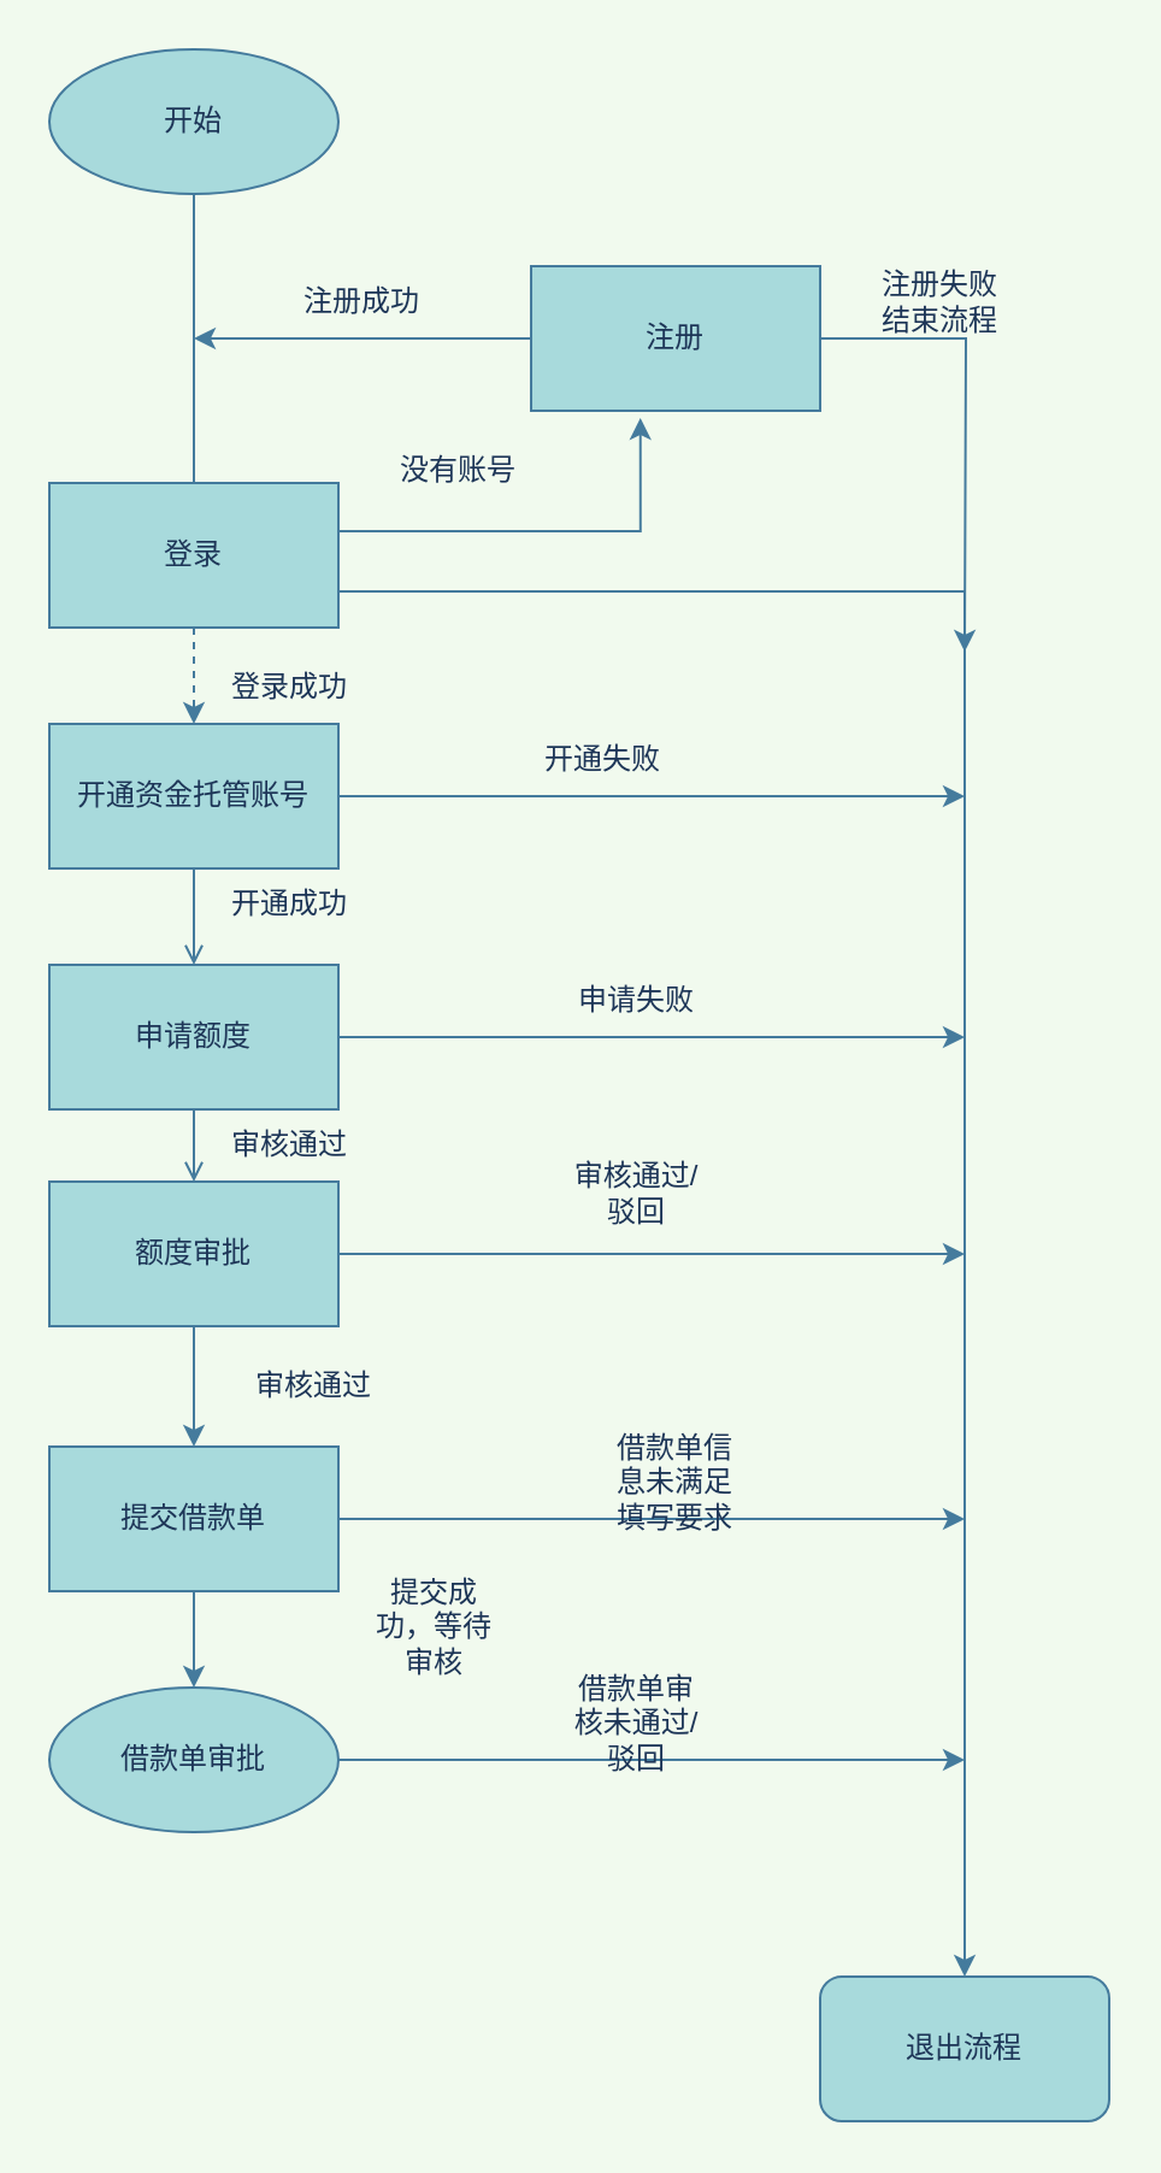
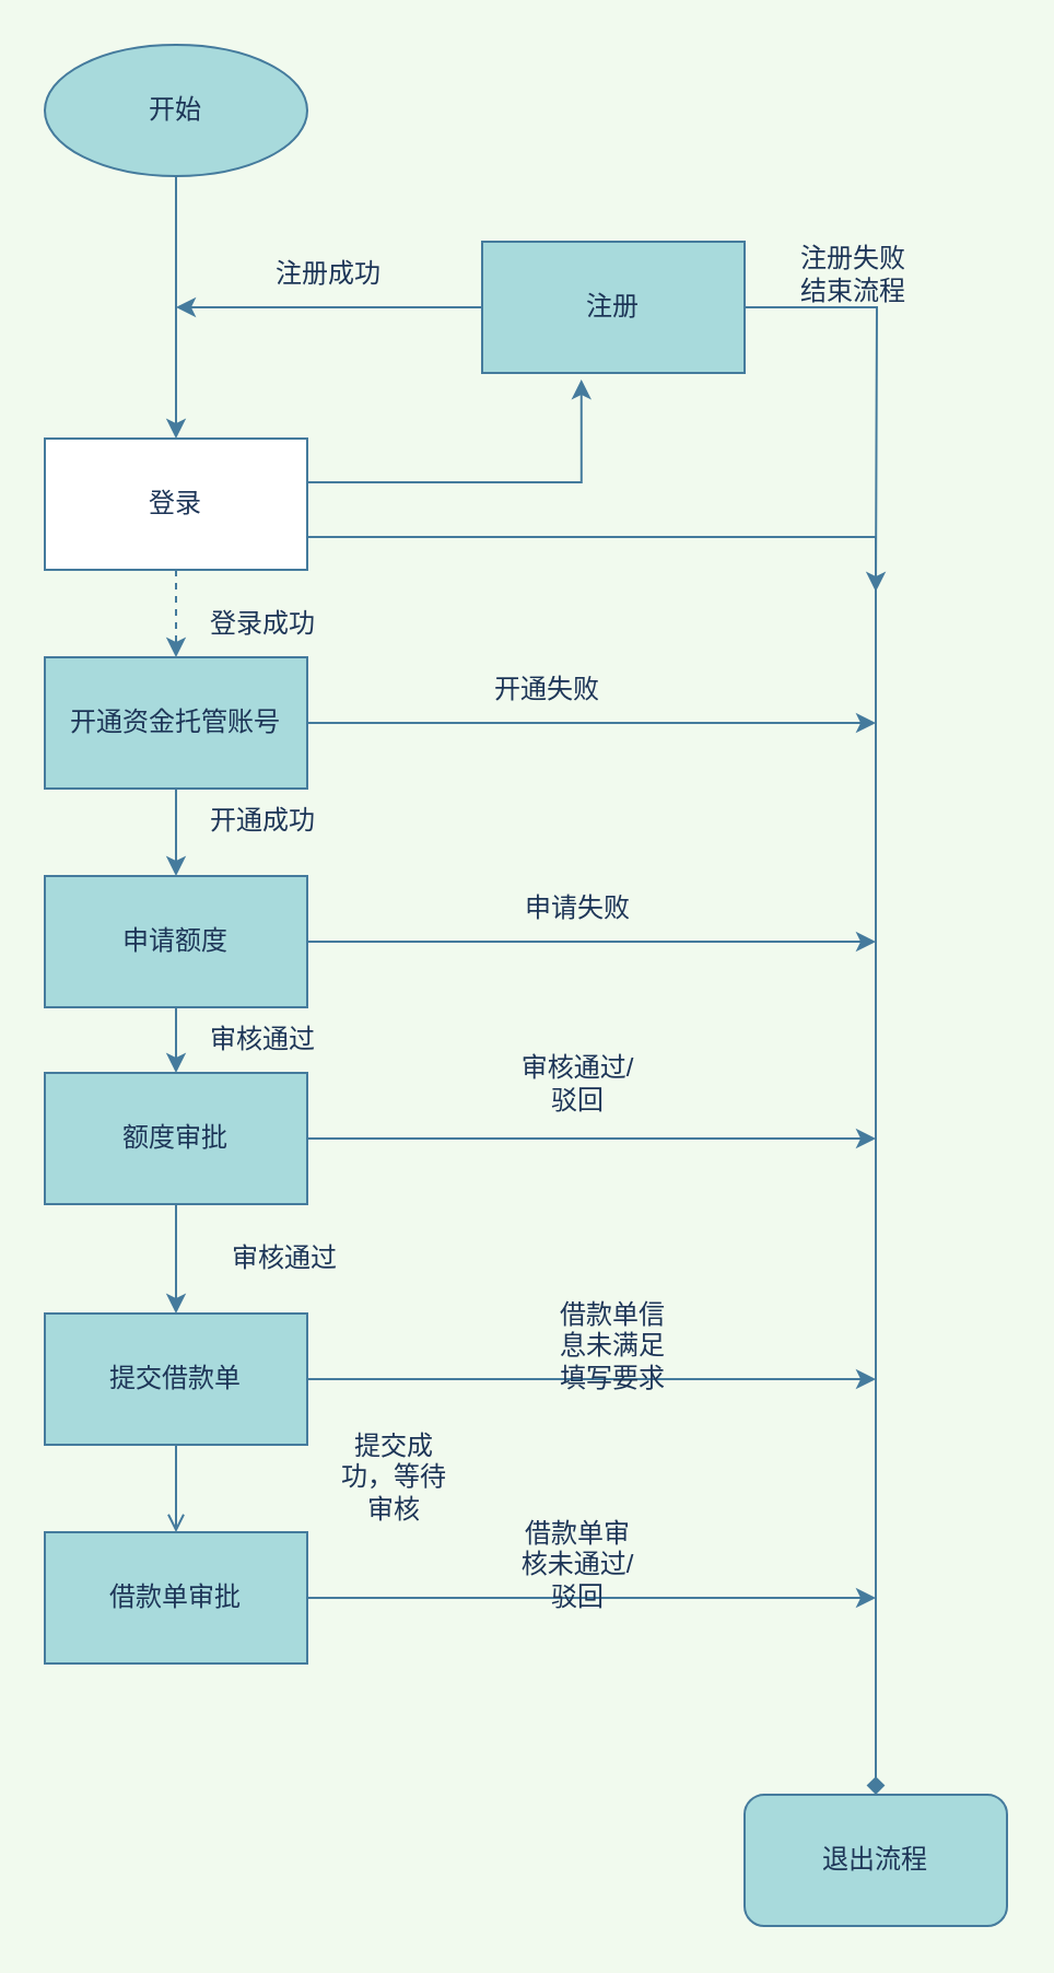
- <mxCell id="27" value="没有账号" style="text;html=1;strokeColor=none;fillColor=none;align=center;verticalAlign=middle;whiteSpace=wrap;rounded=0;fontColor=#1D3557;" vertex="1" parent="1"><mxGeometry x="160" y="180" width="60" height="30" as="geometry" /></mxCell>
- <mxCell id="2" style="edgeStyle=orthogonalEdgeStyle;rounded=0;orthogonalLoop=1;jettySize=auto;html=1;exitX=0.5;exitY=1;exitDx=0;exitDy=0;strokeColor=#457B9D;fontColor=#1D3557;fillColor=#A8DADC;endArrow=none;" edge="1" parent="1" source="3" target="7"><mxGeometry relative="1" as="geometry" /></mxCell>
+ <mxCell id="2" style="edgeStyle=orthogonalEdgeStyle;rounded=0;orthogonalLoop=1;jettySize=auto;html=1;exitX=0.5;exitY=1;exitDx=0;exitDy=0;strokeColor=#457B9D;fontColor=#1D3557;fillColor=#A8DADC;" edge="1" parent="1" source="3" target="7"><mxGeometry relative="1" as="geometry" /></mxCell>
- <mxCell id="7" value="登录" style="rounded=0;whiteSpace=wrap;html=1;fillColor=#A8DADC;strokeColor=#457B9D;fontColor=#1D3557;" vertex="1" parent="1"><mxGeometry x="20" y="200" width="120" height="60" as="geometry" /></mxCell>
+ <mxCell id="7" value="登录" style="rounded=0;whiteSpace=wrap;html=1;fillColor=#ffffff;strokeColor=#457B9D;fontColor=#1D3557;" vertex="1" parent="1"><mxGeometry x="20" y="200" width="120" height="60" as="geometry" /></mxCell>
- <mxCell id="9" style="edgeStyle=orthogonalEdgeStyle;rounded=0;orthogonalLoop=1;jettySize=auto;html=1;exitX=0.5;exitY=1;exitDx=0;exitDy=0;entryX=0.5;entryY=0;entryDx=0;entryDy=0;strokeColor=#457B9D;fontColor=#1D3557;fillColor=#A8DADC;endArrow=open;" edge="1" parent="1" source="10" target="13"><mxGeometry relative="1" as="geometry" /></mxCell>
+ <mxCell id="9" style="edgeStyle=orthogonalEdgeStyle;rounded=0;orthogonalLoop=1;jettySize=auto;html=1;exitX=0.5;exitY=1;exitDx=0;exitDy=0;entryX=0.5;entryY=0;entryDx=0;entryDy=0;strokeColor=#457B9D;fontColor=#1D3557;fillColor=#A8DADC;" edge="1" parent="1" source="10" target="13"><mxGeometry relative="1" as="geometry" /></mxCell>
- <mxCell id="11" style="edgeStyle=orthogonalEdgeStyle;rounded=0;orthogonalLoop=1;jettySize=auto;html=1;exitX=0.5;exitY=1;exitDx=0;exitDy=0;entryX=0.5;entryY=0;entryDx=0;entryDy=0;strokeColor=#457B9D;fontColor=#1D3557;fillColor=#A8DADC;endArrow=open;" edge="1" parent="1" source="13" target="16"><mxGeometry relative="1" as="geometry" /></mxCell>
+ <mxCell id="11" style="edgeStyle=orthogonalEdgeStyle;rounded=0;orthogonalLoop=1;jettySize=auto;html=1;exitX=0.5;exitY=1;exitDx=0;exitDy=0;entryX=0.5;entryY=0;entryDx=0;entryDy=0;strokeColor=#457B9D;fontColor=#1D3557;fillColor=#A8DADC;" edge="1" parent="1" source="13" target="16"><mxGeometry relative="1" as="geometry" /></mxCell>
- <mxCell id="17" style="edgeStyle=orthogonalEdgeStyle;rounded=0;orthogonalLoop=1;jettySize=auto;html=1;exitX=0.5;exitY=1;exitDx=0;exitDy=0;entryX=0.5;entryY=0;entryDx=0;entryDy=0;strokeColor=#457B9D;fontColor=#1D3557;fillColor=#A8DADC;" edge="1" parent="1" source="19" target="21"><mxGeometry relative="1" as="geometry" /></mxCell>
+ <mxCell id="17" style="edgeStyle=orthogonalEdgeStyle;rounded=0;orthogonalLoop=1;jettySize=auto;html=1;exitX=0.5;exitY=1;exitDx=0;exitDy=0;entryX=0.5;entryY=0;entryDx=0;entryDy=0;strokeColor=#457B9D;fontColor=#1D3557;fillColor=#A8DADC;endArrow=open;" edge="1" parent="1" source="19" target="21"><mxGeometry relative="1" as="geometry" /></mxCell>
- <mxCell id="21" value="借款单审批" style="ellipse;whiteSpace=wrap;html=1;strokeColor=#457B9D;fontColor=#1D3557;fillColor=#A8DADC;" vertex="1" parent="1"><mxGeometry x="20" y="700" width="120" height="60" as="geometry" /></mxCell>
+ <mxCell id="21" value="借款单审批" style="rounded=0;whiteSpace=wrap;html=1;strokeColor=#457B9D;fontColor=#1D3557;fillColor=#A8DADC;" vertex="1" parent="1"><mxGeometry x="20" y="700" width="120" height="60" as="geometry" /></mxCell>
- <mxCell id="6" style="edgeStyle=orthogonalEdgeStyle;rounded=0;orthogonalLoop=1;jettySize=auto;html=1;exitX=1;exitY=0.75;exitDx=0;exitDy=0;strokeColor=#457B9D;fontColor=#1D3557;fillColor=#A8DADC;" edge="1" parent="1" source="7" target="25"><mxGeometry relative="1" as="geometry"><mxPoint x="440" y="780" as="targetPoint" /></mxGeometry></mxCell>
+ <mxCell id="6" style="edgeStyle=orthogonalEdgeStyle;rounded=0;orthogonalLoop=1;jettySize=auto;html=1;exitX=1;exitY=0.75;exitDx=0;exitDy=0;strokeColor=#457B9D;fontColor=#1D3557;fillColor=#A8DADC;endArrow=diamond;" edge="1" parent="1" source="7" target="25"><mxGeometry relative="1" as="geometry"><mxPoint x="440" y="780" as="targetPoint" /></mxGeometry></mxCell>
